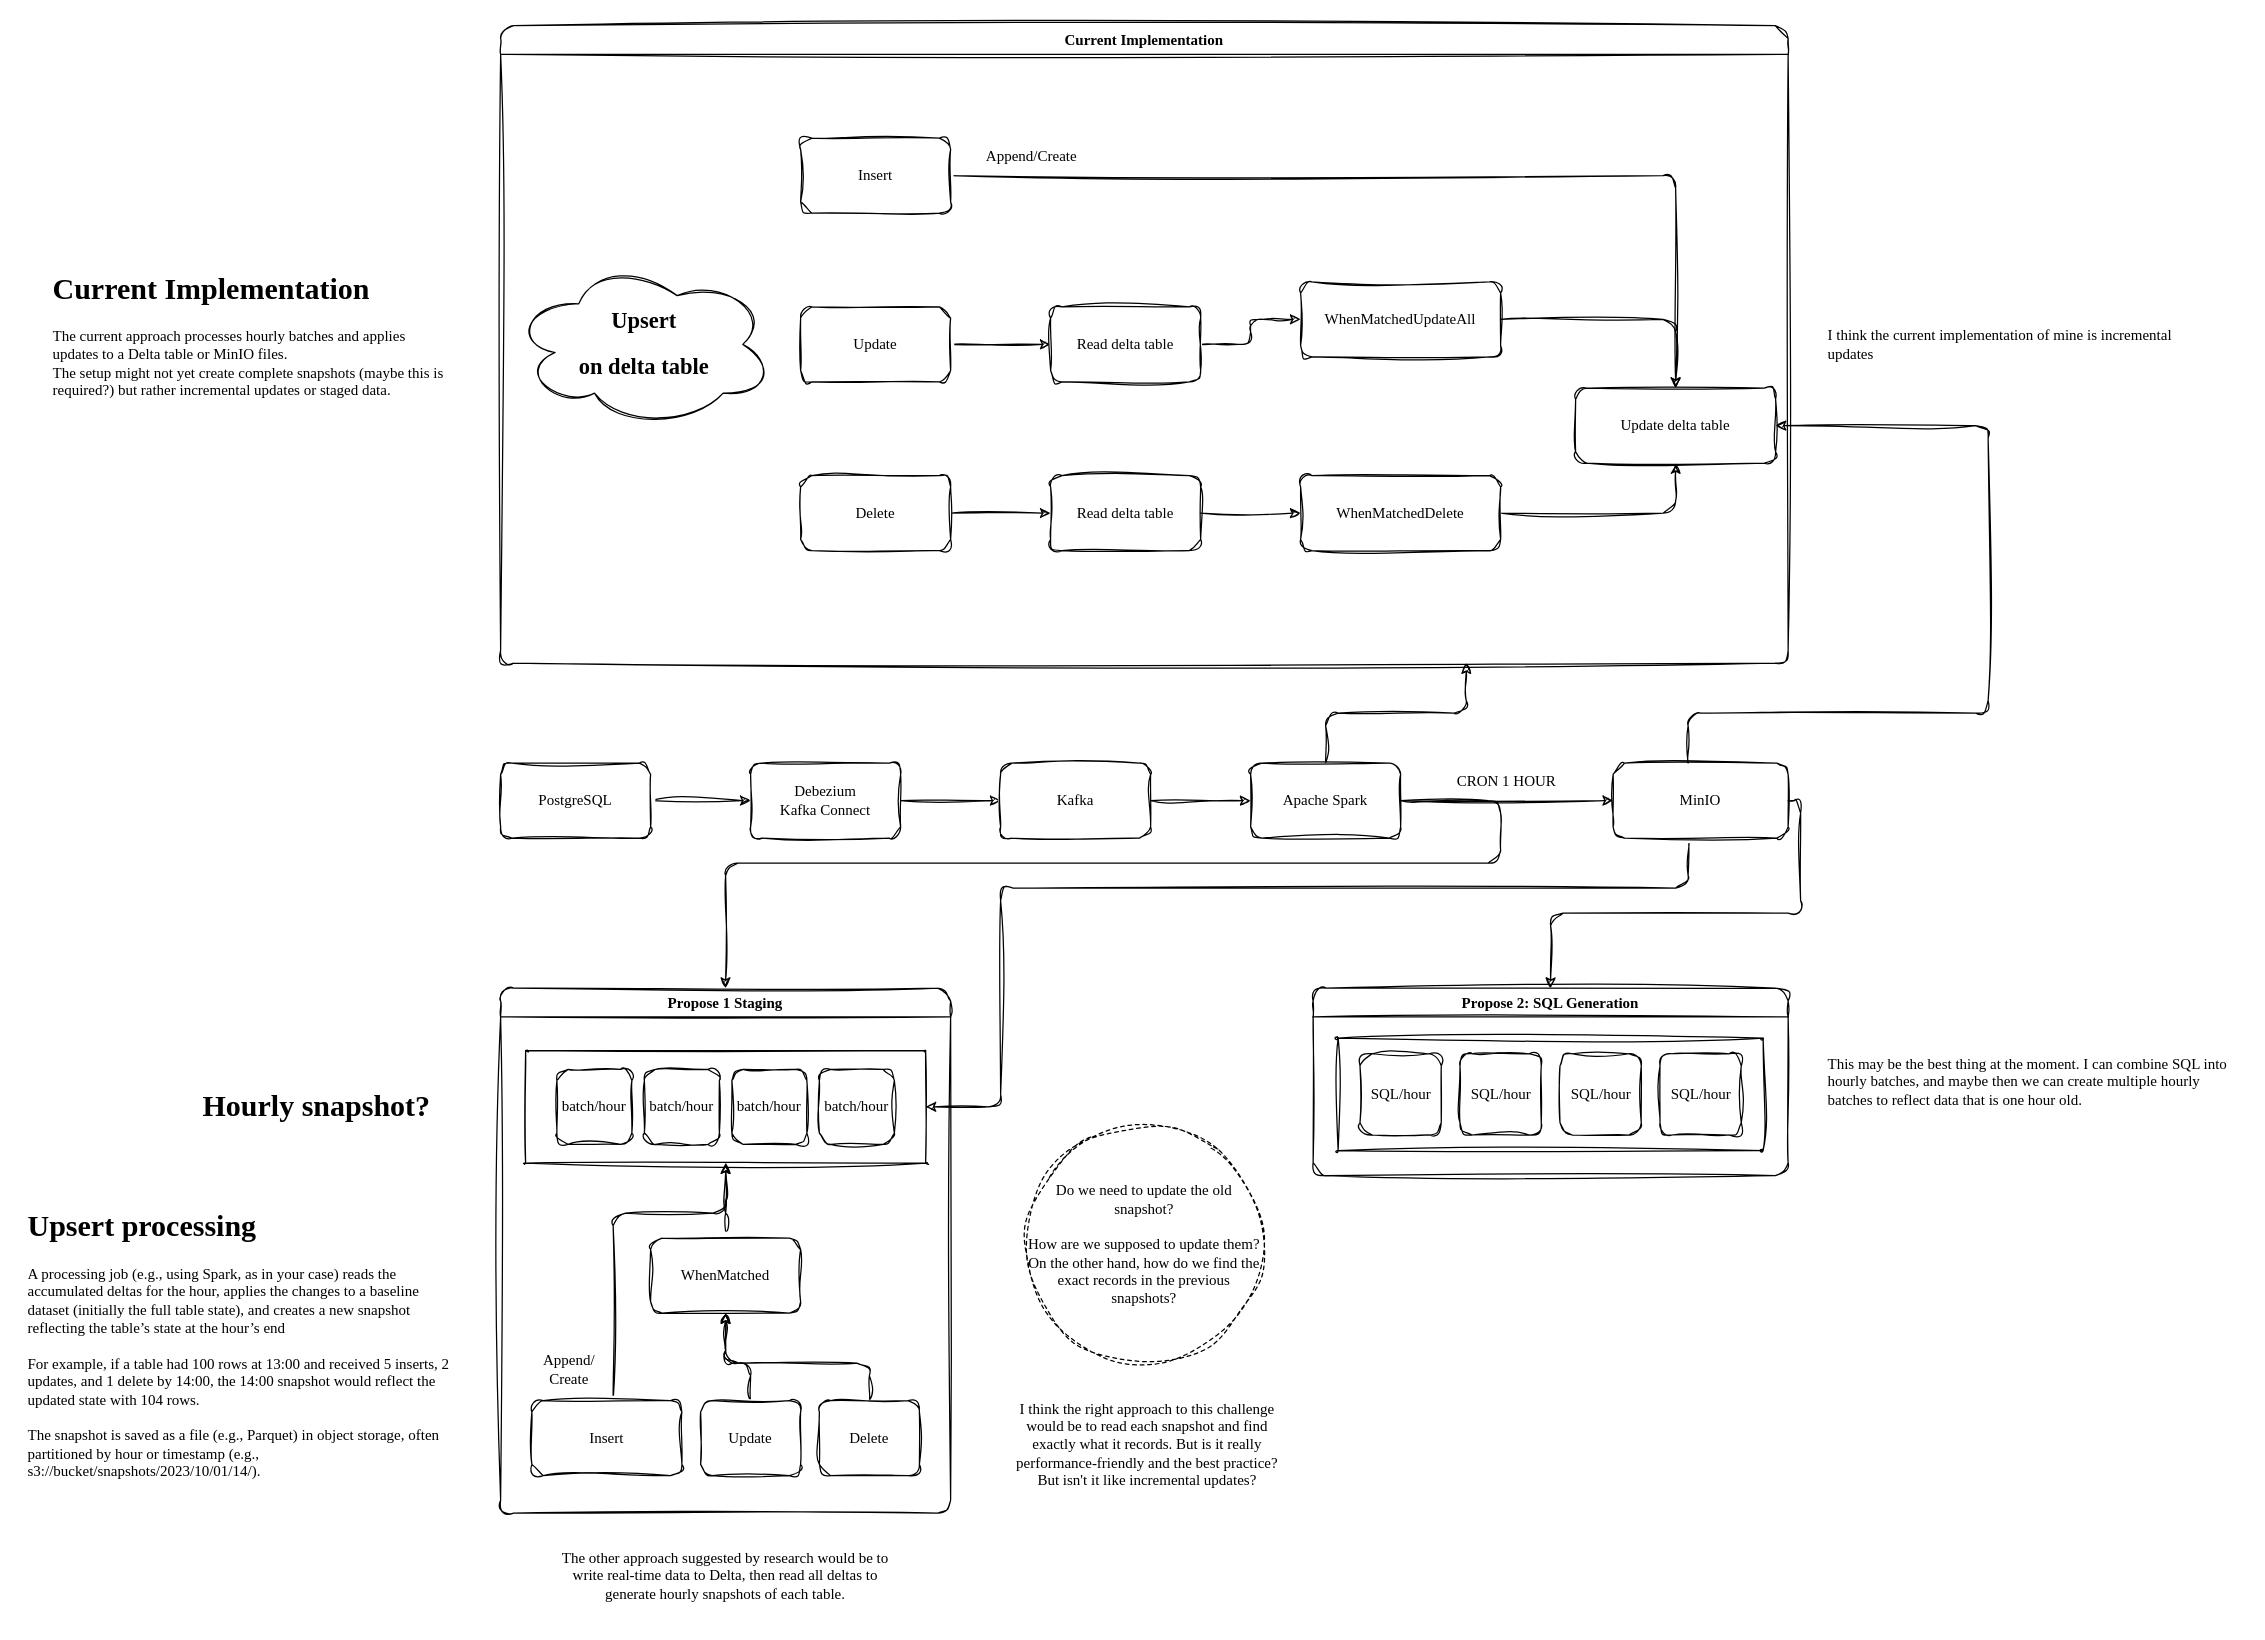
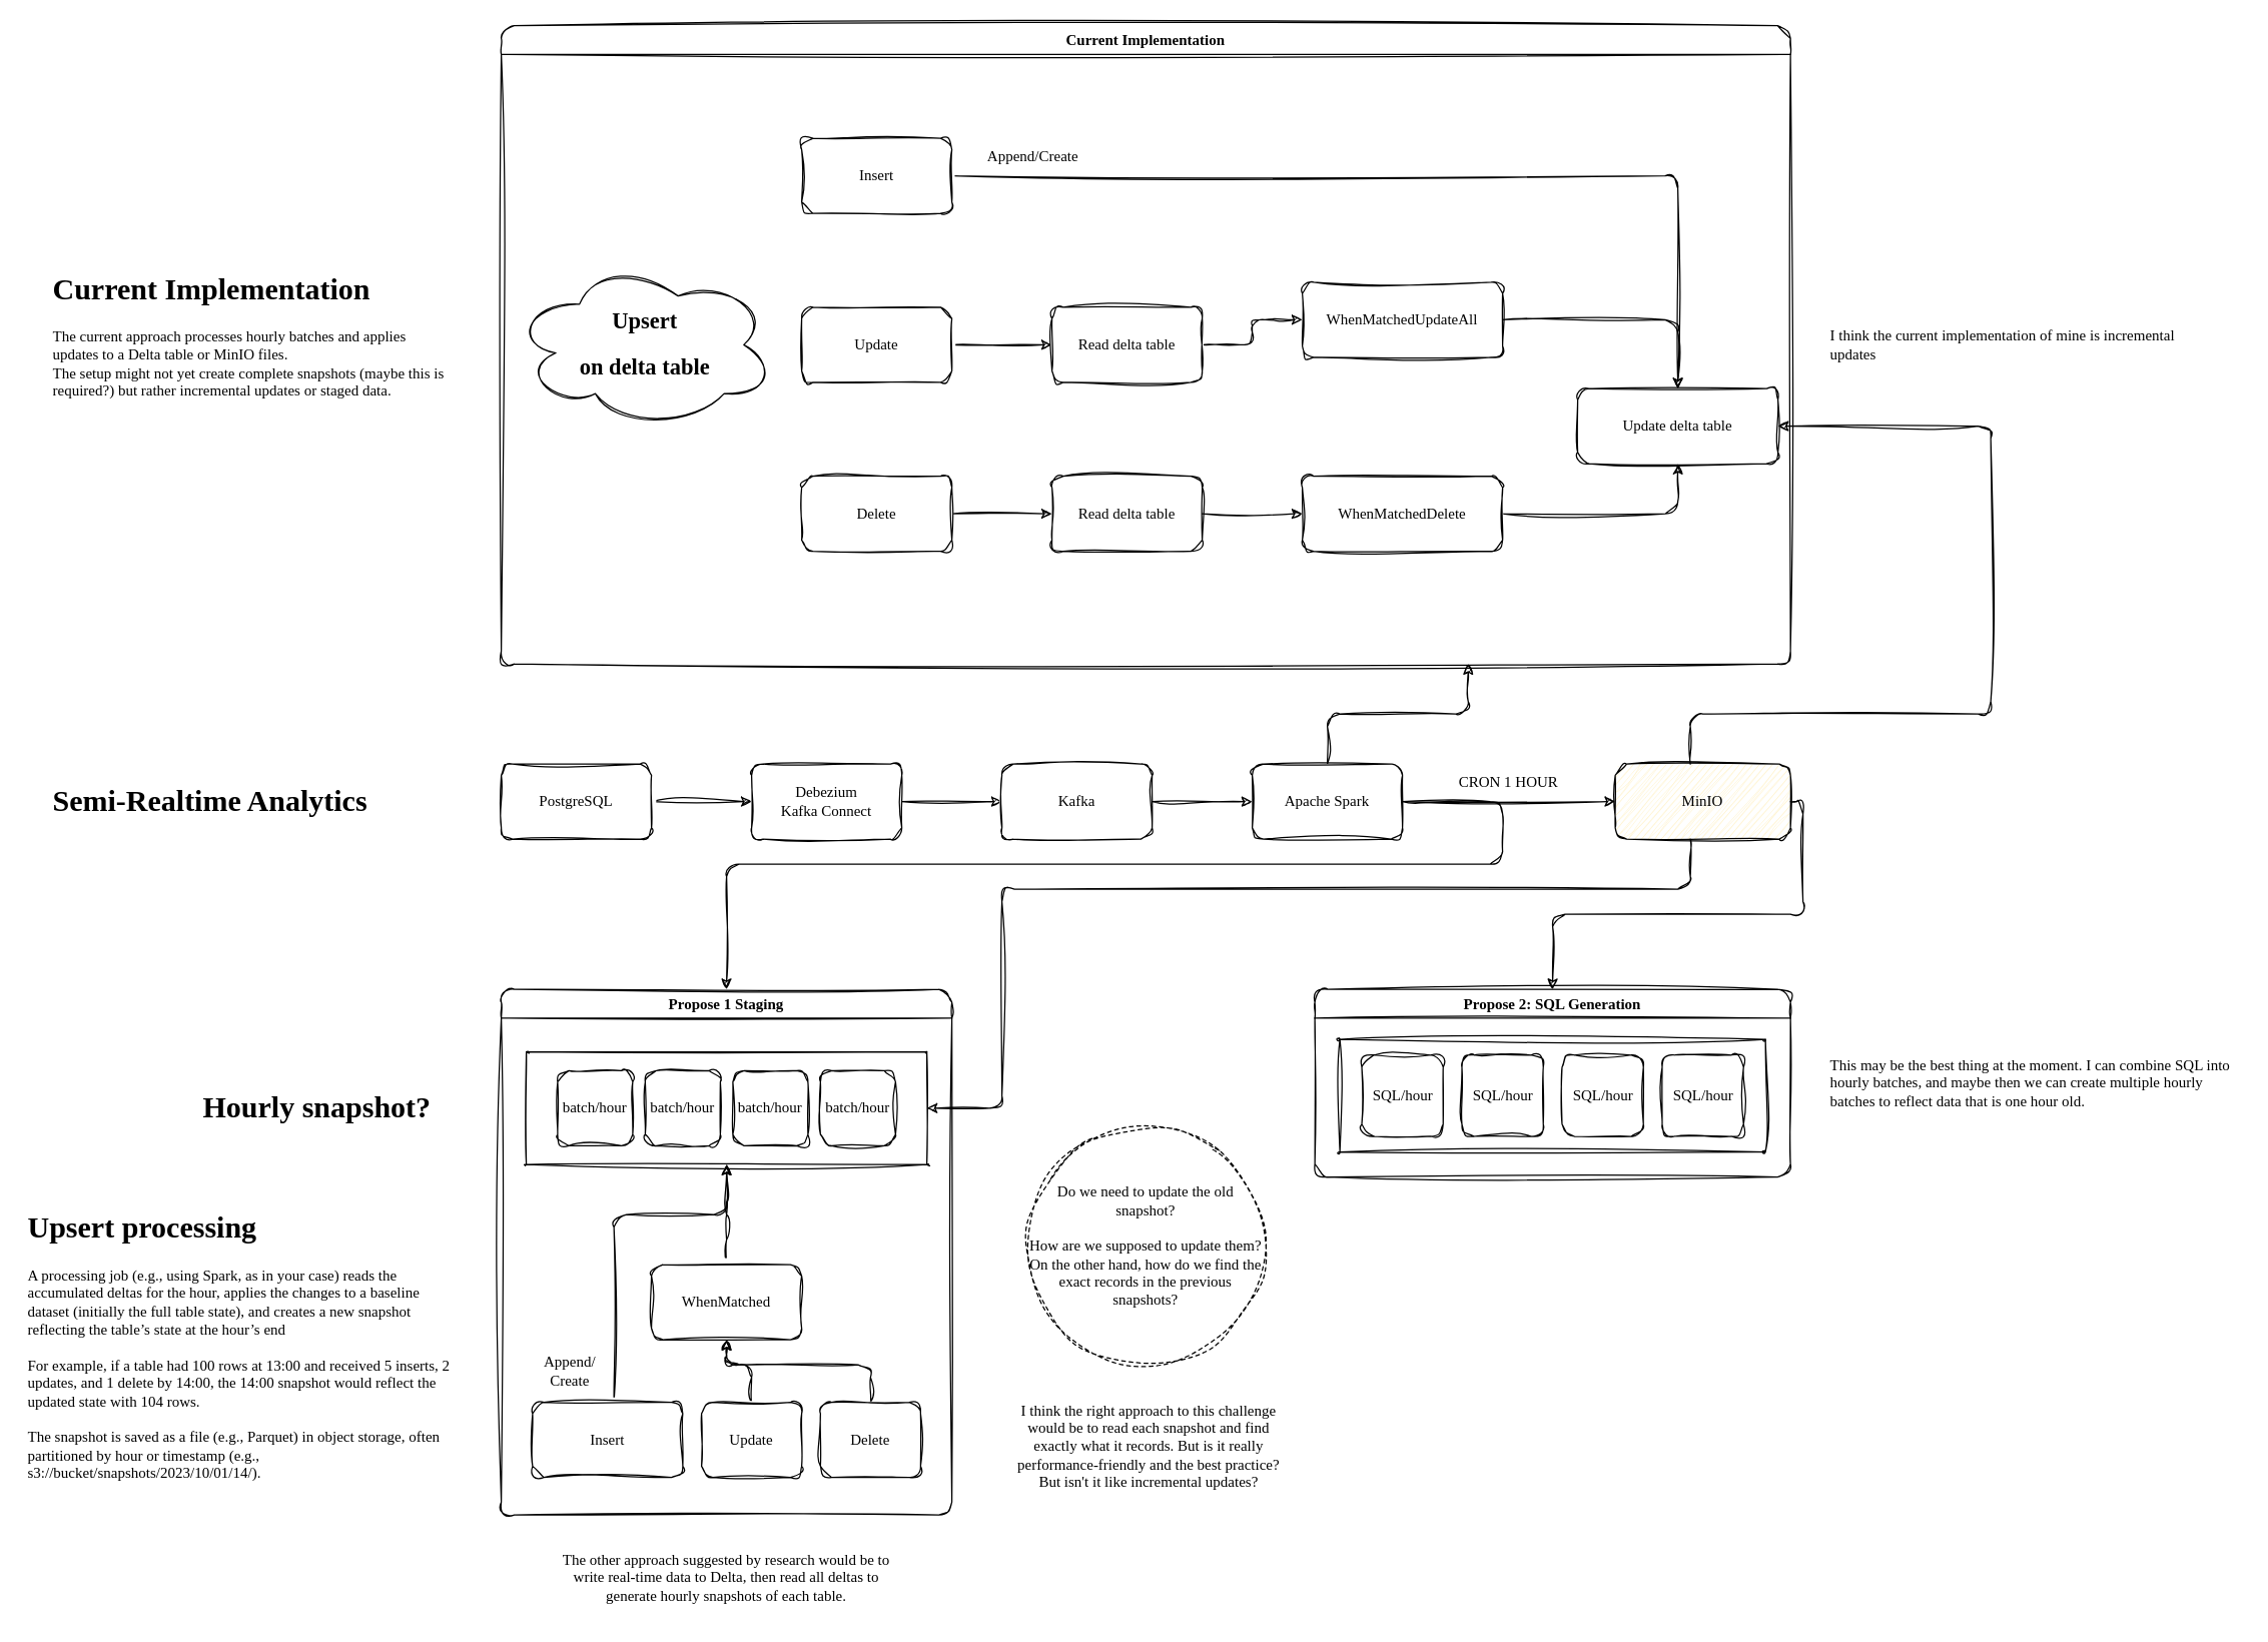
+ <mxCell id="57" value="&lt;h1&gt;&lt;font style=&quot;font-size: 24px;&quot;&gt;Semi-Realtime Analytics&lt;/font&gt;&lt;/h1&gt;" style="text;html=1;align=left;verticalAlign=middle;whiteSpace=wrap;rounded=1;sketch=1;curveFitting=1;jiggle=2;fontFamily=Comic Sans MS;" parent="1" vertex="1"><mxGeometry x="40" y="610" width="280" height="60" as="geometry" /></mxCell>
- <mxCell id="14" value="MinIO" style="rounded=1;whiteSpace=wrap;html=1;sketch=1;curveFitting=1;jiggle=2;fontFamily=Comic Sans MS;" parent="1" vertex="1"><mxGeometry x="1290" y="610" width="140" height="60" as="geometry" /></mxCell>
+ <mxCell id="14" value="MinIO" style="rounded=1;whiteSpace=wrap;html=1;sketch=1;curveFitting=1;jiggle=2;fontFamily=Comic Sans MS;fillColor=#fff2cc;" parent="1" vertex="1"><mxGeometry x="1290" y="610" width="140" height="60" as="geometry" /></mxCell>
- <mxCell id="26" value="WhenMatched" style="rounded=1;whiteSpace=wrap;html=1;sketch=1;curveFitting=1;jiggle=2;fontFamily=Comic Sans MS;" parent="17" vertex="1"><mxGeometry x="120" y="200" width="120" height="60" as="geometry" /></mxCell>
+ <mxCell id="26" value="WhenMatched" style="rounded=1;whiteSpace=wrap;html=1;sketch=1;curveFitting=1;jiggle=2;fontFamily=Comic Sans MS;" parent="17" vertex="1"><mxGeometry x="120" y="220" width="120" height="60" as="geometry" /></mxCell>
